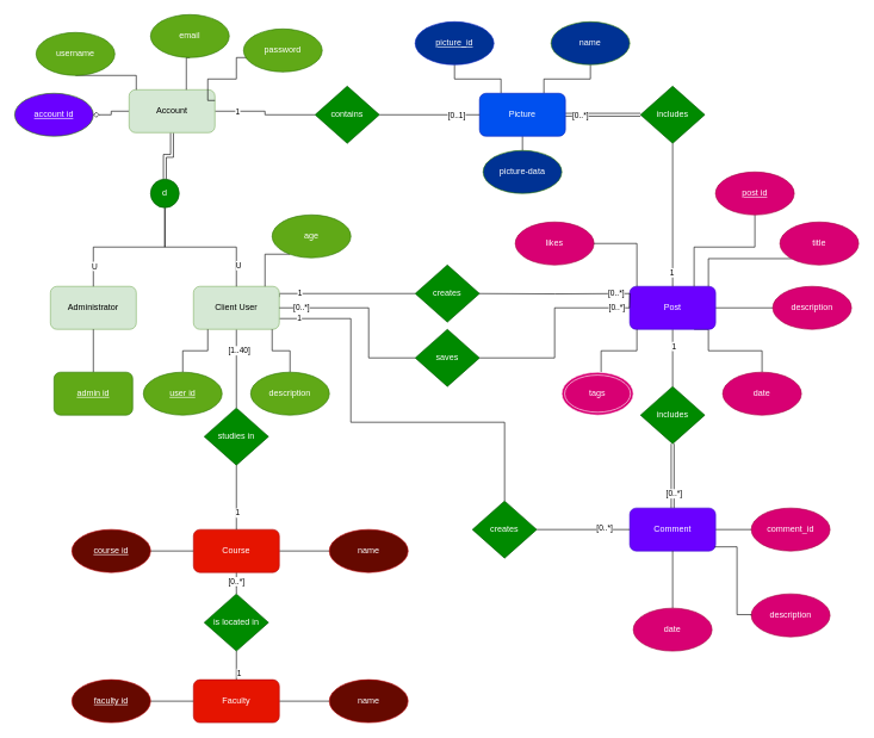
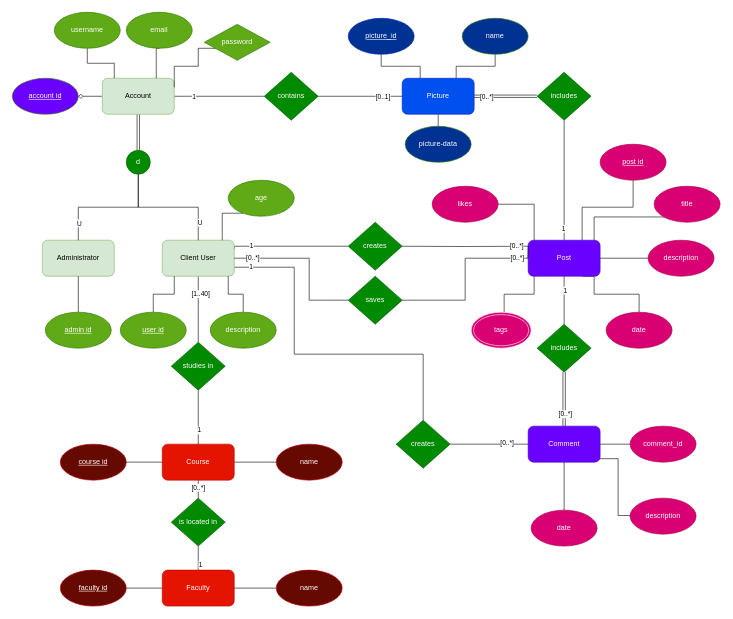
- <mxCell id="26" value="password" style="ellipse;whiteSpace=wrap;html=1;fillColor=#60a917;strokeColor=#2D7600;fontColor=#ffffff;" vertex="1" parent="1"><mxGeometry x="340" y="40" width="110" height="60" as="geometry" /></mxCell>
+ <mxCell id="26" value="password" style="rhombus;whiteSpace=wrap;html=1;fillColor=#60a917;strokeColor=#2D7600;fontColor=#ffffff;" vertex="1" parent="1"><mxGeometry x="340" y="40" width="110" height="60" as="geometry" /></mxCell>
- <mxCell id="22" value="username" style="ellipse;whiteSpace=wrap;html=1;fillColor=#60a917;strokeColor=#2D7600;fontColor=#ffffff;" vertex="1" parent="1"><mxGeometry x="50" y="45" width="110" height="60" as="geometry" /></mxCell>
+ <mxCell id="22" value="username" style="ellipse;whiteSpace=wrap;html=1;fillColor=#60a917;strokeColor=#2D7600;fontColor=#ffffff;" vertex="1" parent="1"><mxGeometry x="90" y="20" width="110" height="60" as="geometry" /></mxCell>
- <mxCell id="6" value="Account" style="rounded=1;whiteSpace=wrap;html=1;fillColor=#d5e8d4;strokeColor=#82b366;" vertex="1" parent="1"><mxGeometry x="180" y="125" width="120" height="60" as="geometry" /></mxCell>
+ <mxCell id="6" value="Account" style="rounded=1;whiteSpace=wrap;html=1;fillColor=#d5e8d4;strokeColor=#82b366;" vertex="1" parent="1"><mxGeometry x="170" y="130" width="120" height="60" as="geometry" /></mxCell>
- <mxCell id="28" value="&lt;u&gt;admin id&lt;/u&gt;" style="whiteSpace=wrap;html=1;fillColor=#60a917;fontColor=#ffffff;strokeColor=#2D7600;rounded=1;" vertex="1" parent="1"><mxGeometry x="75" y="520" width="110" height="60" as="geometry" /></mxCell>
+ <mxCell id="28" value="&lt;u&gt;admin id&lt;/u&gt;" style="ellipse;whiteSpace=wrap;html=1;fillColor=#60a917;fontColor=#ffffff;strokeColor=#2D7600;" vertex="1" parent="1"><mxGeometry x="75" y="520" width="110" height="60" as="geometry" /></mxCell>
